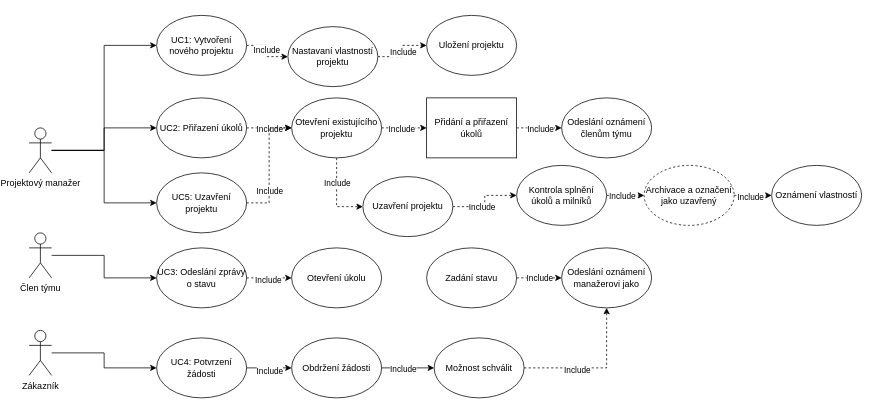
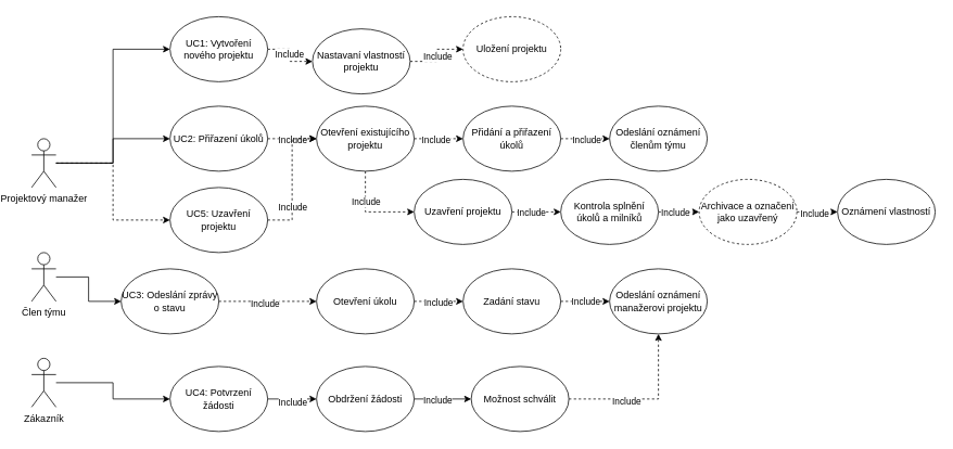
- <mxCell id="16" value="Uložení projektu" style="ellipse;whiteSpace=wrap;html=1;" vertex="1" parent="1"><mxGeometry x="550" width="120" height="80" as="geometry" y="20" /></mxCell>
+ <mxCell id="16" value="Uložení projektu" style="ellipse;whiteSpace=wrap;html=1;dashed=1;" vertex="1" parent="1"><mxGeometry x="550" width="120" height="80" as="geometry" y="20" /></mxCell>
- <mxCell id="27" value="Přidání a přiřazení úkolů" style="whiteSpace=wrap;html=1;rounded=0;" vertex="1" parent="1"><mxGeometry x="550" y="130" width="120" height="80" as="geometry" /></mxCell>
+ <mxCell id="27" value="Přidání a přiřazení úkolů" style="ellipse;whiteSpace=wrap;html=1;" vertex="1" parent="1"><mxGeometry x="550" y="130" width="120" height="80" as="geometry" /></mxCell>
- <mxCell id="4" style="edgeStyle=orthogonalEdgeStyle;rounded=0;orthogonalLoop=1;jettySize=auto;html=1;entryX=0;entryY=0.5;entryDx=0;entryDy=0;" edge="1" parent="1" source="5" target="50"><mxGeometry relative="1" as="geometry" /></mxCell>
+ <mxCell id="4" style="edgeStyle=orthogonalEdgeStyle;rounded=0;orthogonalLoop=1;jettySize=auto;html=1;entryX=0;entryY=0.5;entryDx=0;entryDy=0;dashed=1;" edge="1" parent="1" source="5" target="50"><mxGeometry relative="1" as="geometry" /></mxCell>
- <mxCell id="53" value="Uzavření projektu" style="ellipse;whiteSpace=wrap;html=1;" vertex="1" parent="1"><mxGeometry x="465" y="235" width="120" height="80" as="geometry" /></mxCell>
+ <mxCell id="53" value="Uzavření projektu" style="ellipse;whiteSpace=wrap;html=1;" vertex="1" parent="1"><mxGeometry x="490" y="220" width="120" height="80" as="geometry" /></mxCell>
- <mxCell id="31" value="UC3: Odeslání zprávy o stavu" style="ellipse;whiteSpace=wrap;html=1;" vertex="1" parent="1"><mxGeometry x="190" y="330" width="120" height="80" as="geometry" /></mxCell>
+ <mxCell id="31" value="UC3: Odeslání zprávy o stavu" style="ellipse;whiteSpace=wrap;html=1;" vertex="1" parent="1"><mxGeometry x="130" y="330" width="120" height="80" as="geometry" /></mxCell>
+ <mxCell id="32" style="edgeStyle=orthogonalEdgeStyle;rounded=0;orthogonalLoop=1;jettySize=auto;html=1;entryX=0;entryY=0.5;entryDx=0;entryDy=0;dashed=1;" edge="1" parent="1" source="34" target="37"><mxGeometry relative="1" as="geometry" /></mxCell>
+ <mxCell id="33" value="Include" style="edgeLabel;html=1;align=center;verticalAlign=middle;resizable=0;points=[];" vertex="1" connectable="0" parent="32"><mxGeometry x="-0.033" y="-1" relative="1" as="geometry"><mxPoint as="offset" /></mxGeometry></mxCell>
- <mxCell id="38" value="Odeslání oznámení manažerovi jako" style="ellipse;whiteSpace=wrap;html=1;" vertex="1" parent="1"><mxGeometry x="730" y="330" width="120" height="80" as="geometry" /></mxCell>
+ <mxCell id="38" value="Odeslání oznámení manažerovi projektu" style="ellipse;whiteSpace=wrap;html=1;" vertex="1" parent="1"><mxGeometry x="730" y="330" width="120" height="80" as="geometry" /></mxCell>
